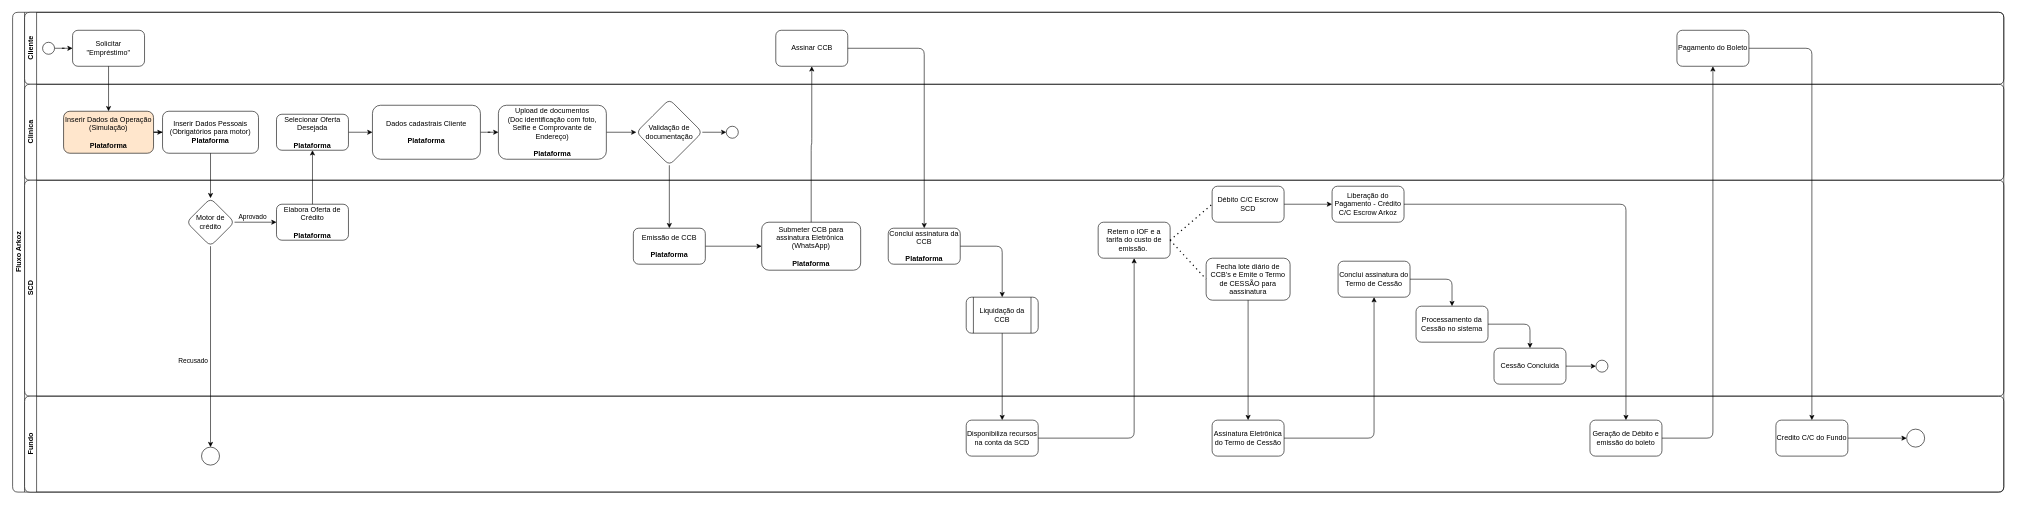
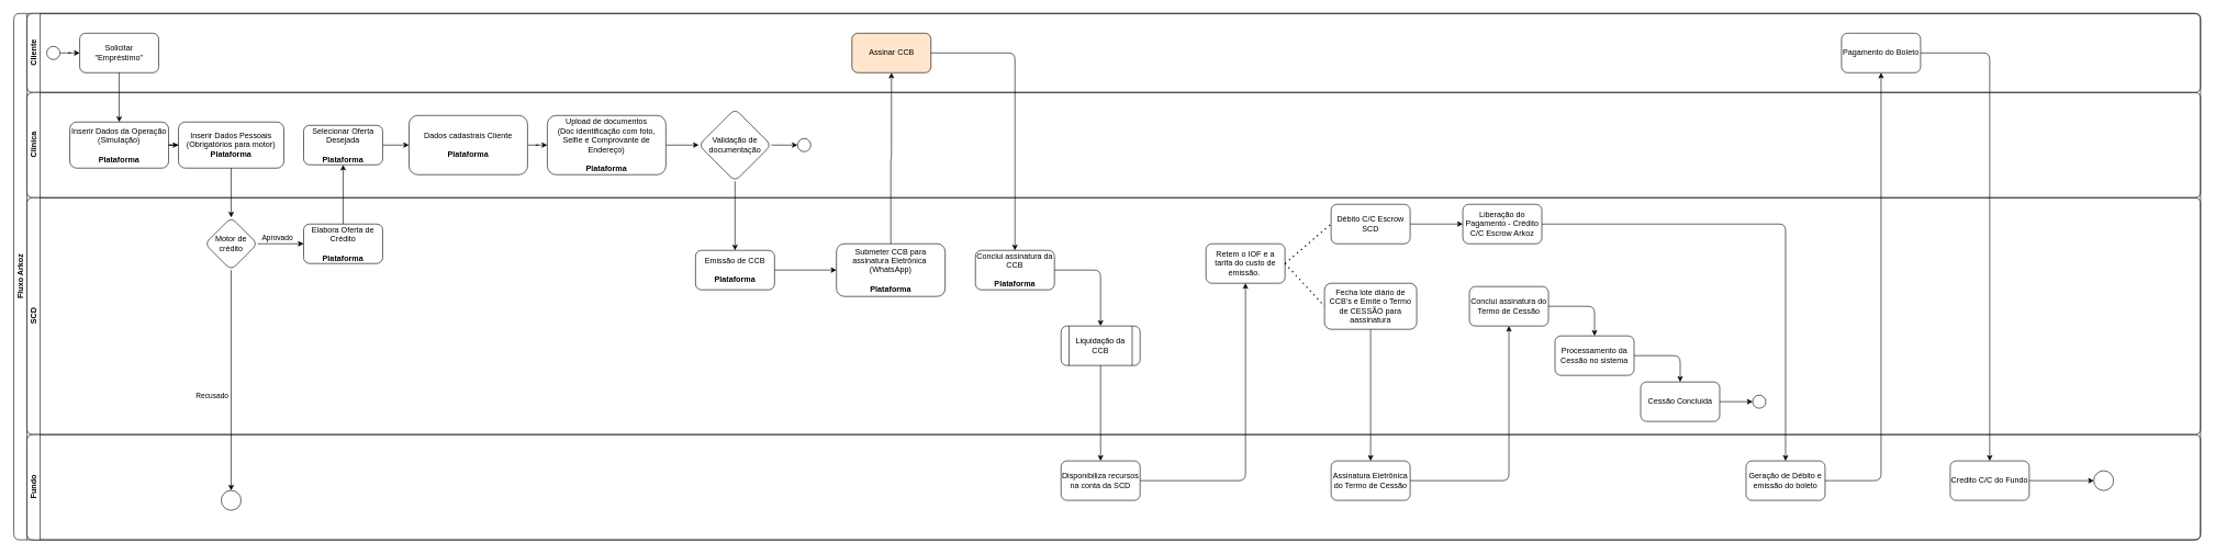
- <mxCell id="7" value="Assinar CCB" style="whiteSpace=wrap;html=1;rounded=1;labelBackgroundColor=none;" parent="3" vertex="1"><mxGeometry x="1252.5" y="30" width="120" height="60" as="geometry" /></mxCell>
+ <mxCell id="7" value="Assinar CCB" style="whiteSpace=wrap;html=1;rounded=1;labelBackgroundColor=none;fillColor=#ffe6cc;" parent="3" vertex="1"><mxGeometry x="1252.5" y="30" width="120" height="60" as="geometry" /></mxCell>
- <mxCell id="11" value="Inserir Dados da Operação&lt;br&gt;(Simulação)&lt;br&gt;&lt;div&gt;&lt;br&gt;&lt;/div&gt;&lt;div&gt;&lt;b&gt;Plataforma&lt;/b&gt;&lt;br&gt;&lt;/div&gt;" style="whiteSpace=wrap;html=1;rounded=1;labelBackgroundColor=none;fillColor=#ffe6cc;" parent="9" vertex="1"><mxGeometry x="65" y="45" width="150" height="70" as="geometry" /></mxCell>
+ <mxCell id="11" value="Inserir Dados da Operação&lt;br&gt;(Simulação)&lt;br&gt;&lt;div&gt;&lt;br&gt;&lt;/div&gt;&lt;div&gt;&lt;b&gt;Plataforma&lt;/b&gt;&lt;br&gt;&lt;/div&gt;" style="whiteSpace=wrap;html=1;rounded=1;labelBackgroundColor=none;" parent="9" vertex="1"><mxGeometry x="65" y="45" width="150" height="70" as="geometry" /></mxCell>
